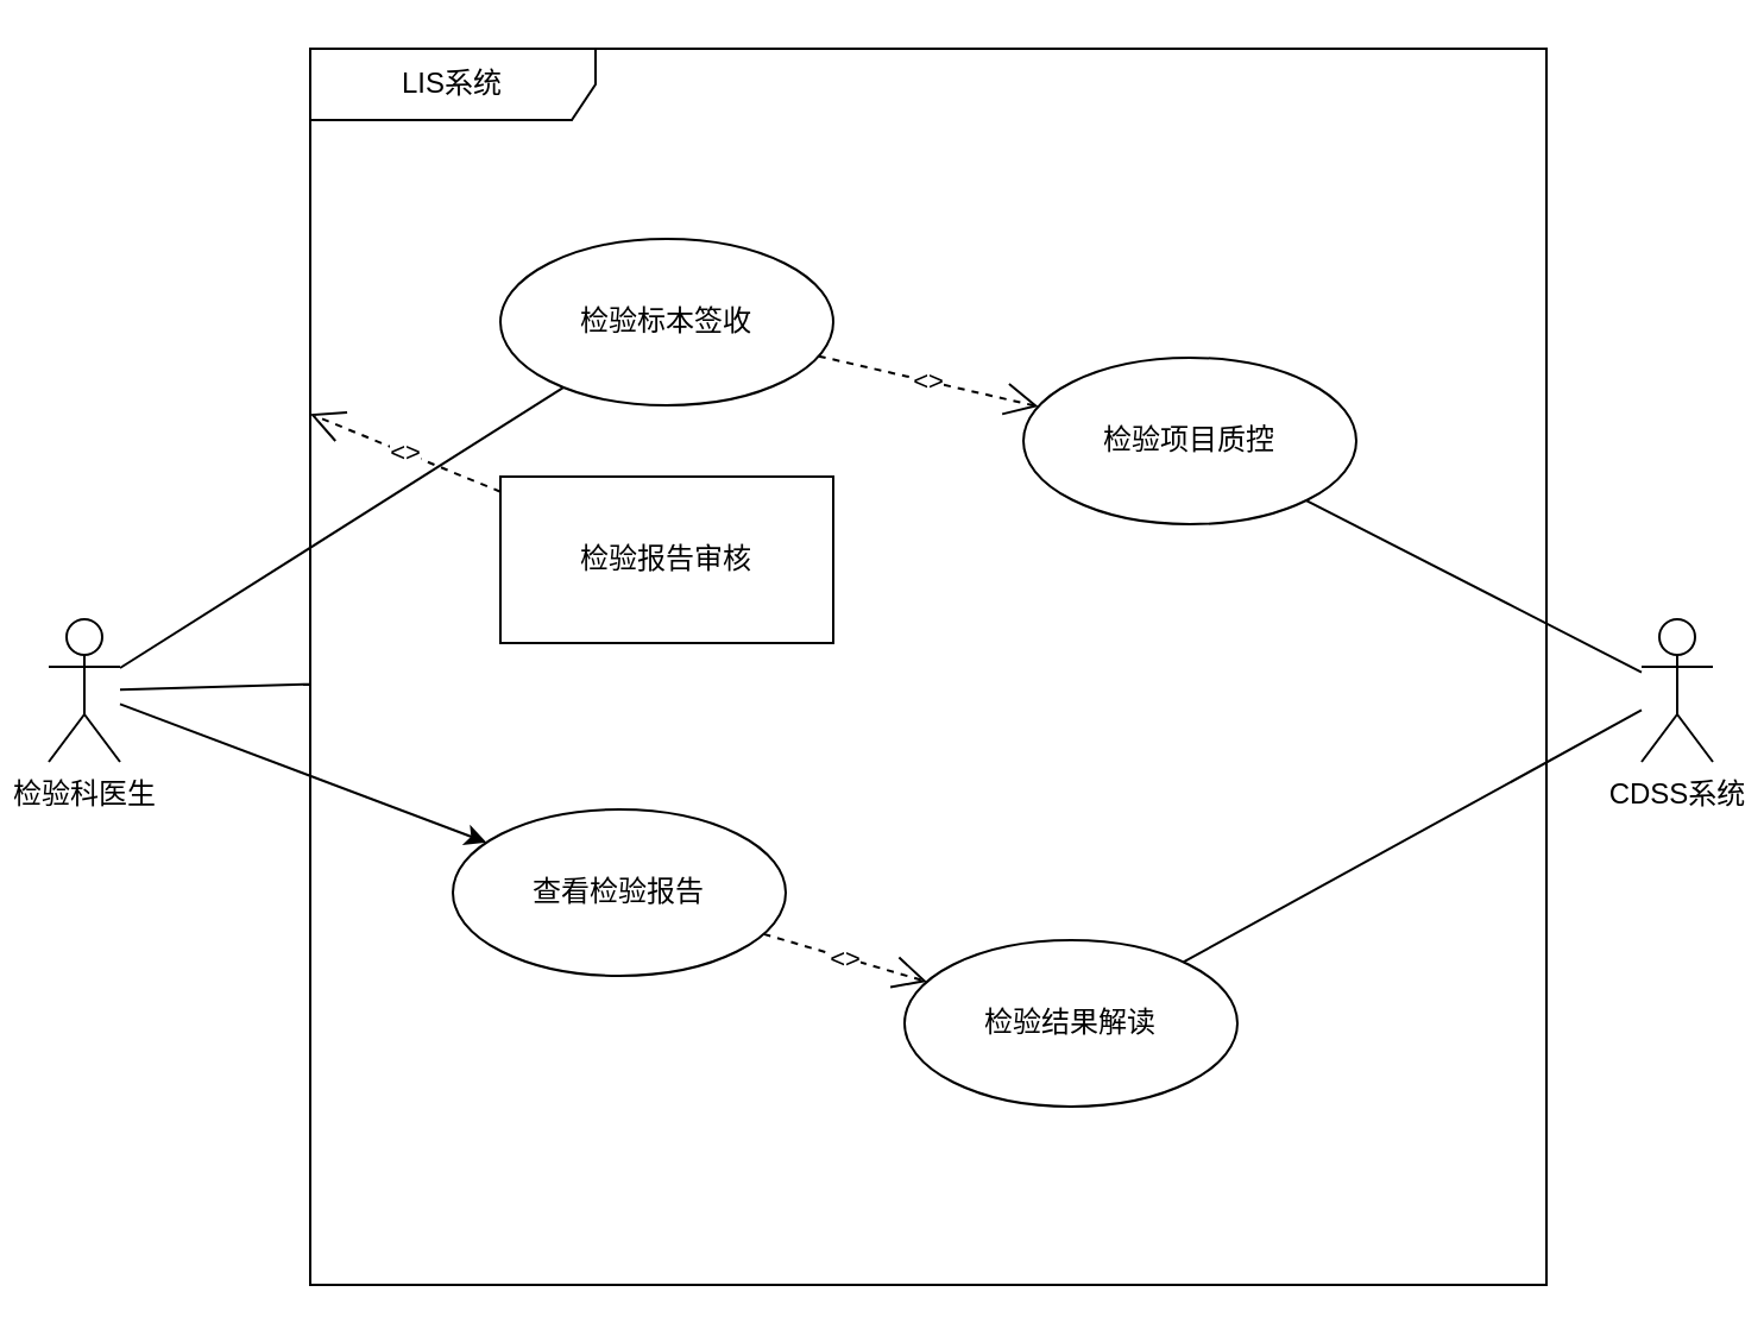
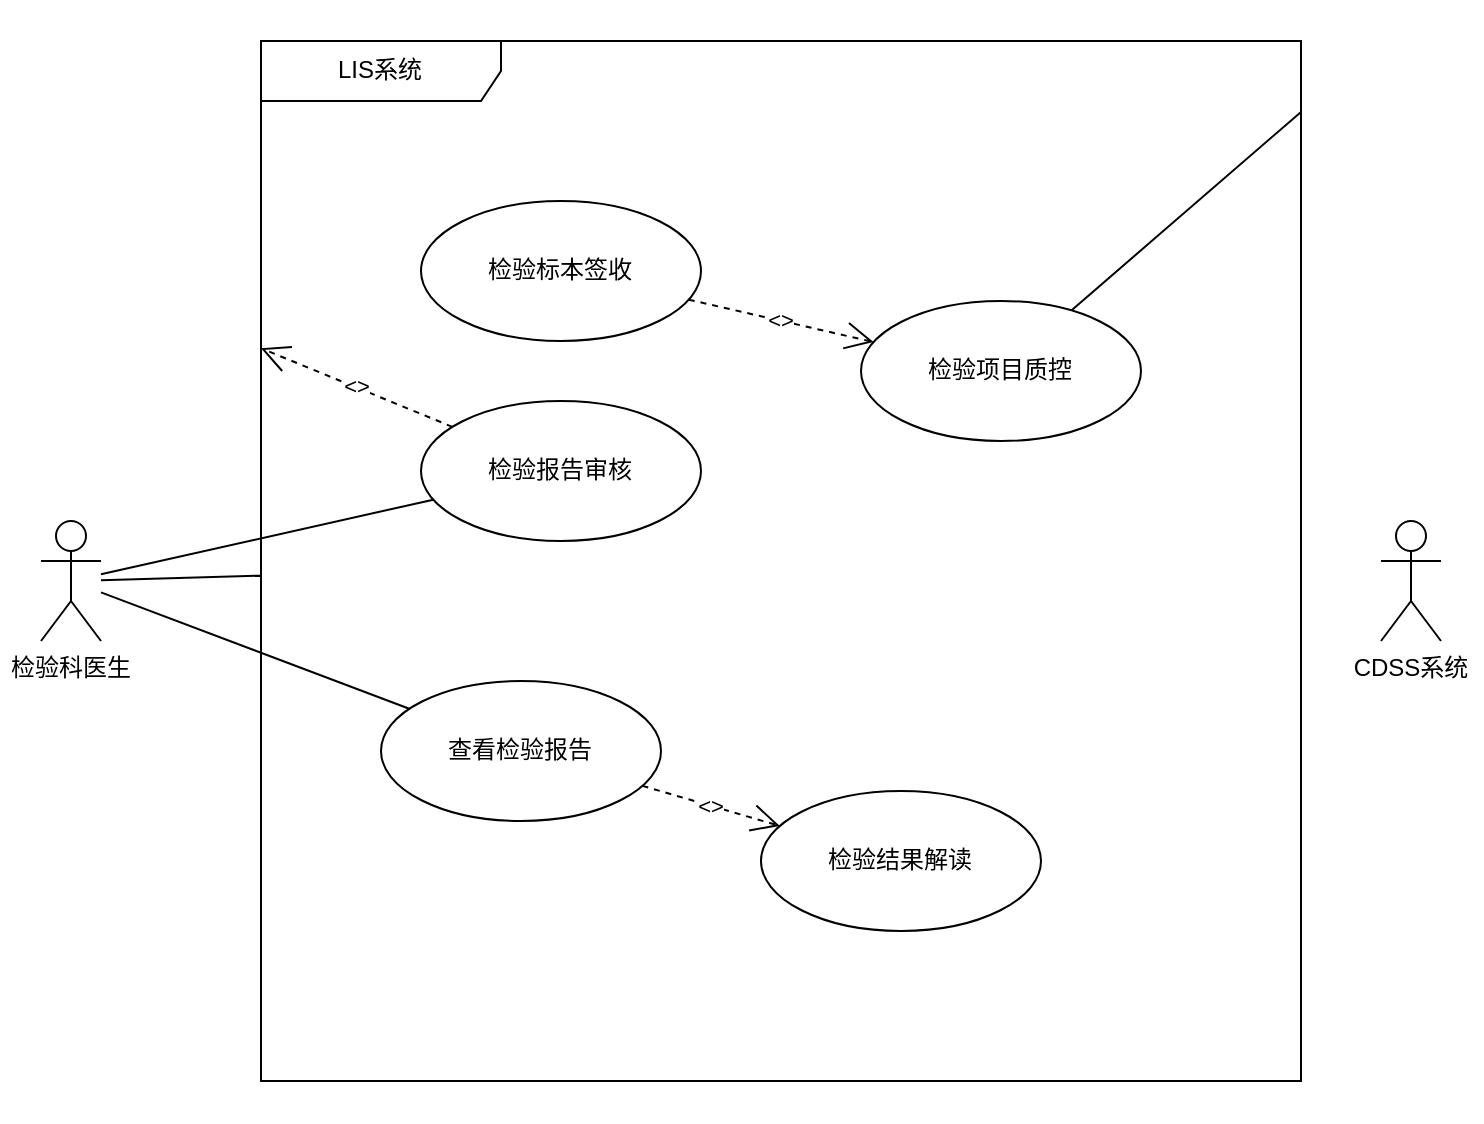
- <mxCell id="5" value="检验报告审核" style="whiteSpace=wrap;html=1;rounded=0;" vertex="1" parent="1"><mxGeometry x="210" y="200" width="140" height="70" as="geometry" /></mxCell>
+ <mxCell id="5" value="检验报告审核" style="ellipse;whiteSpace=wrap;html=1;" vertex="1" parent="1"><mxGeometry x="210" y="200" width="140" height="70" as="geometry" /></mxCell>
- <mxCell id="16" value="" style="endArrow=none;html=1;rounded=0;" edge="1" parent="1" source="7" target="15"><mxGeometry relative="1" as="geometry" /></mxCell>
+ <mxCell id="16" value="" style="endArrow=none;html=1;rounded=0;" edge="1" parent="1" source="7" target="3"><mxGeometry relative="1" as="geometry" /></mxCell>
- <mxCell id="9" value="" style="endArrow=none;html=1;rounded=0;" edge="1" parent="1" source="2" target="4"><mxGeometry relative="1" as="geometry" /></mxCell>
+ <mxCell id="9" value="" style="endArrow=none;html=1;rounded=0;" edge="1" parent="1" source="2" target="5"><mxGeometry relative="1" as="geometry" /></mxCell>
- <mxCell id="11" value="" style="endArrow=classic;html=1;rounded=0;" edge="1" parent="1" source="2" target="6"><mxGeometry relative="1" as="geometry" /></mxCell>
+ <mxCell id="11" value="" style="endArrow=none;html=1;rounded=0;" edge="1" parent="1" source="2" target="6"><mxGeometry relative="1" as="geometry" /></mxCell>
- <mxCell id="17" value="" style="endArrow=none;html=1;rounded=0;" edge="1" parent="1" source="8" target="15"><mxGeometry relative="1" as="geometry" /></mxCell>
